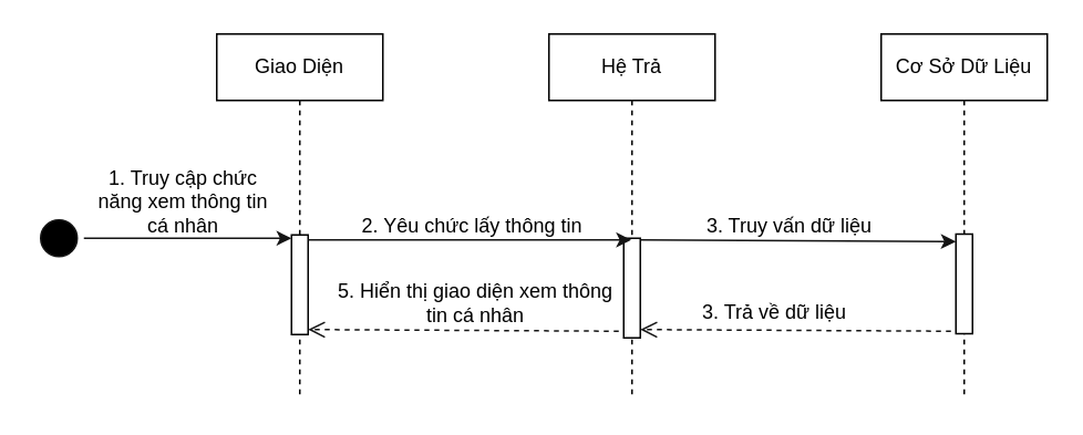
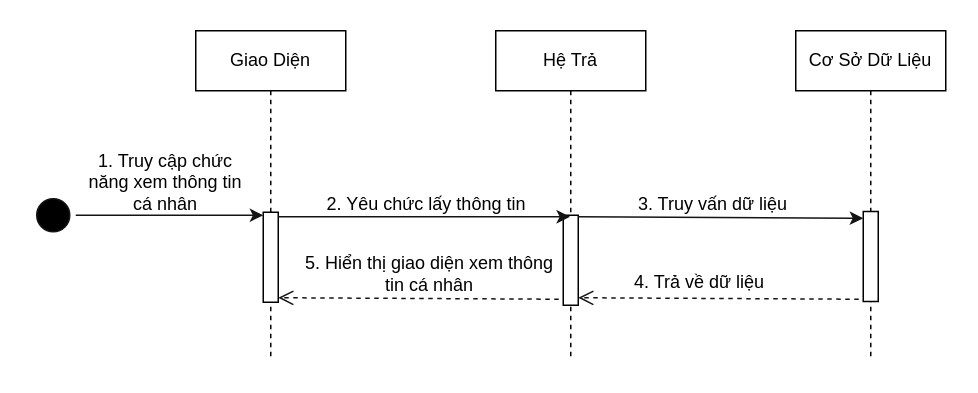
- <mxCell id="18" value="3. Trả về dữ liệu" style="text;html=1;strokeColor=none;fillColor=none;align=center;verticalAlign=middle;whiteSpace=wrap;rounded=0;" parent="1" vertex="1"><mxGeometry x="386" y="170" width="160" height="35" as="geometry" /></mxCell>
+ <mxCell id="18" value="4. Trả về dữ liệu" style="text;html=1;strokeColor=none;fillColor=none;align=center;verticalAlign=middle;whiteSpace=wrap;rounded=0;" parent="1" vertex="1"><mxGeometry x="386" y="170" width="160" height="35" as="geometry" /></mxCell>
